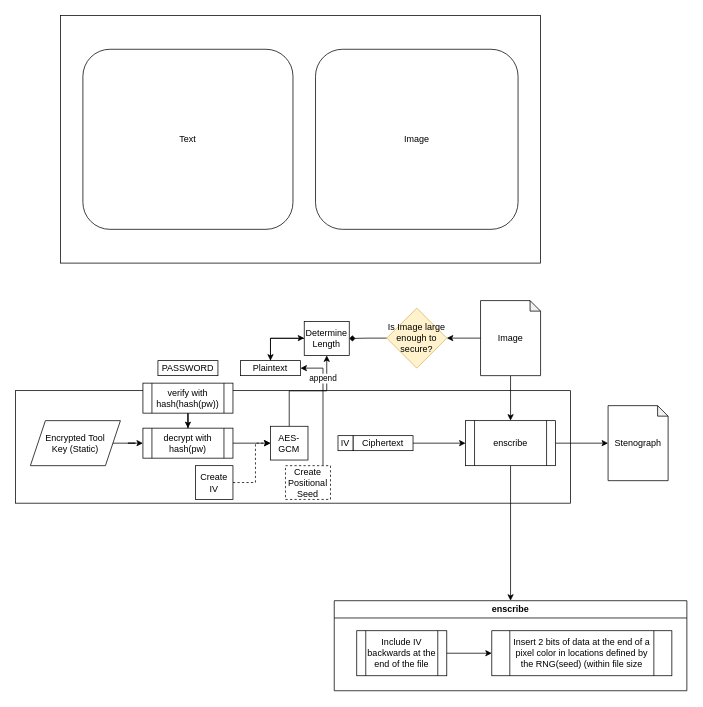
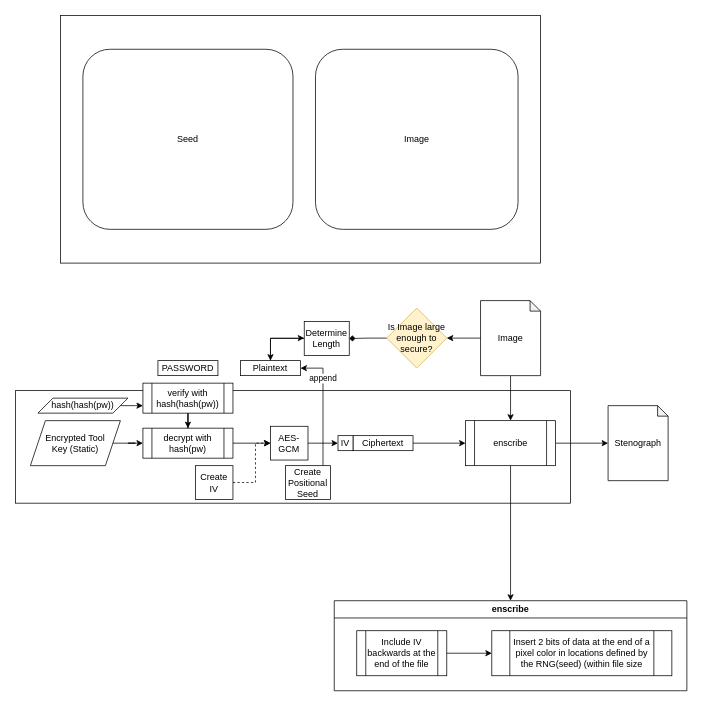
- <mxCell id="4" value="Text" style="rounded=1;whiteSpace=wrap;html=1;" vertex="1" parent="1"><mxGeometry x="110" y="65" width="280" height="240" as="geometry" /></mxCell>
+ <mxCell id="4" value="Seed" style="rounded=1;whiteSpace=wrap;html=1;" vertex="1" parent="1"><mxGeometry x="110" y="65" width="280" height="240" as="geometry" /></mxCell>
+ <mxCell id="31" value="hash(hash(pw))" style="shape=parallelogram;perimeter=parallelogramPerimeter;whiteSpace=wrap;html=1;fixedSize=1;" vertex="1" parent="1"><mxGeometry x="50" y="530" width="120" height="20" as="geometry" /></mxCell>
+ <mxCell id="30" value="" style="edgeStyle=orthogonalEdgeStyle;rounded=0;orthogonalLoop=1;jettySize=auto;html=1;" edge="1" parent="1" source="31" target="29"><mxGeometry relative="1" as="geometry"><Array as="points"><mxPoint x="180" y="540" /><mxPoint x="180" y="540" /></Array></mxGeometry></mxCell>
- <mxCell id="10" style="edgeStyle=orthogonalEdgeStyle;rounded=0;orthogonalLoop=1;jettySize=auto;html=1;" edge="1" parent="1" source="11" target="36"><mxGeometry relative="1" as="geometry" /></mxCell>
+ <mxCell id="10" style="edgeStyle=orthogonalEdgeStyle;rounded=0;orthogonalLoop=1;jettySize=auto;html=1;" edge="1" parent="1" source="11" target="19"><mxGeometry relative="1" as="geometry" /></mxCell>
- <mxCell id="34" value="Create&lt;div&gt;Positional&lt;/div&gt;&lt;div&gt;Seed&lt;/div&gt;" style="rounded=0;whiteSpace=wrap;html=1;dashed=1;" vertex="1" parent="1"><mxGeometry x="380" y="620" width="60" height="45" as="geometry" /></mxCell>
+ <mxCell id="34" value="Create&lt;div&gt;Positional&lt;/div&gt;&lt;div&gt;Seed&lt;/div&gt;" style="rounded=0;whiteSpace=wrap;html=1;" vertex="1" parent="1"><mxGeometry x="380" y="620" width="60" height="45" as="geometry" /></mxCell>
